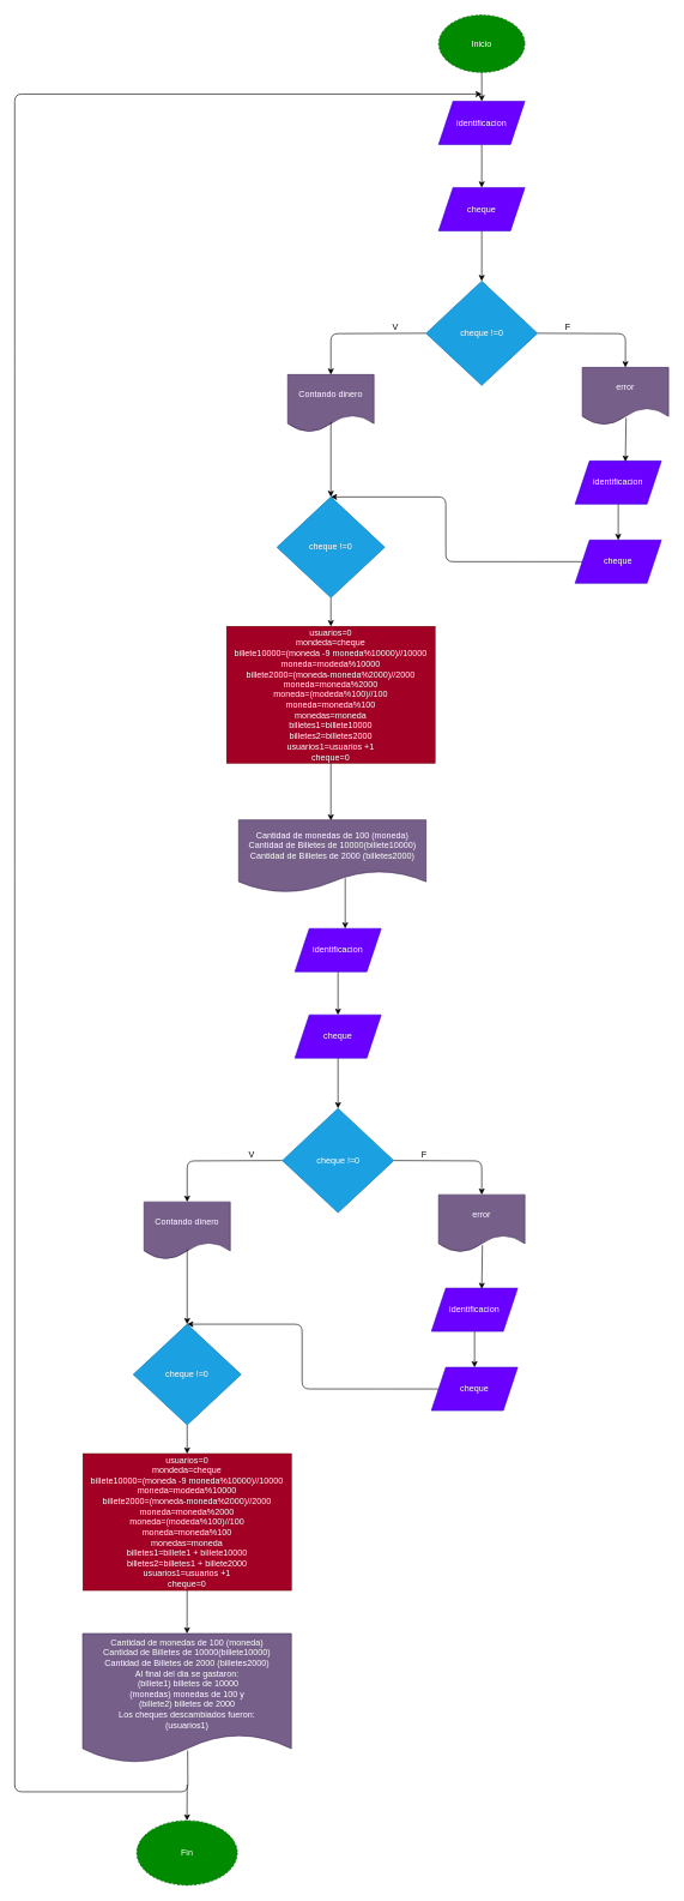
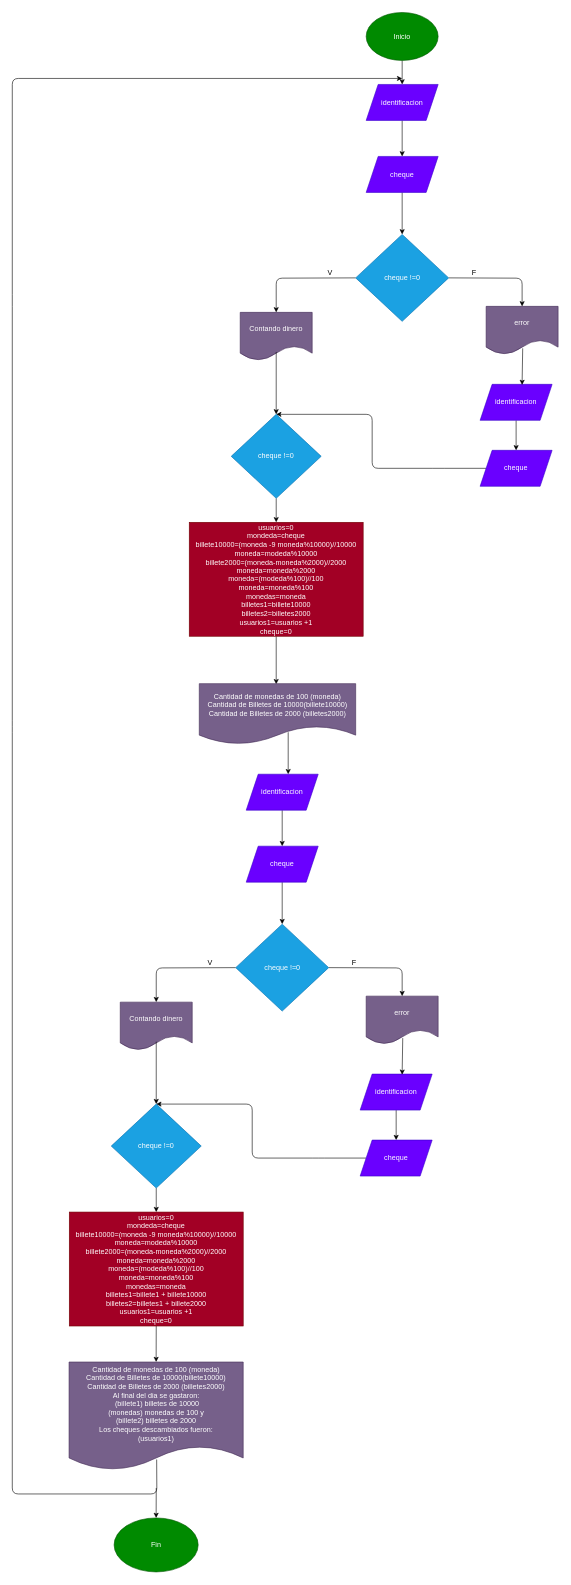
- <mxCell id="3" value="Inicio" style="ellipse;whiteSpace=wrap;html=1;fillColor=#008a00;fontColor=#ffffff;strokeColor=#005700;dashed=1;" parent="1" vertex="1"><mxGeometry x="610" y="20" width="120" height="80" as="geometry" /></mxCell>
+ <mxCell id="3" value="Inicio" style="ellipse;whiteSpace=wrap;html=1;fillColor=#008a00;fontColor=#ffffff;strokeColor=#005700;" parent="1" vertex="1"><mxGeometry x="610" y="20" width="120" height="80" as="geometry" /></mxCell>
- <mxCell id="50" value="Fin" style="ellipse;whiteSpace=wrap;html=1;fillColor=#008a00;fontColor=#ffffff;strokeColor=#005700;dashed=1;" parent="1" vertex="1"><mxGeometry x="189.73" y="2530" width="140.18" height="90" as="geometry" /></mxCell>
+ <mxCell id="50" value="Fin" style="ellipse;whiteSpace=wrap;html=1;fillColor=#008a00;fontColor=#ffffff;strokeColor=#005700;" parent="1" vertex="1"><mxGeometry x="189.73" y="2530" width="140.18" height="90" as="geometry" /></mxCell>
